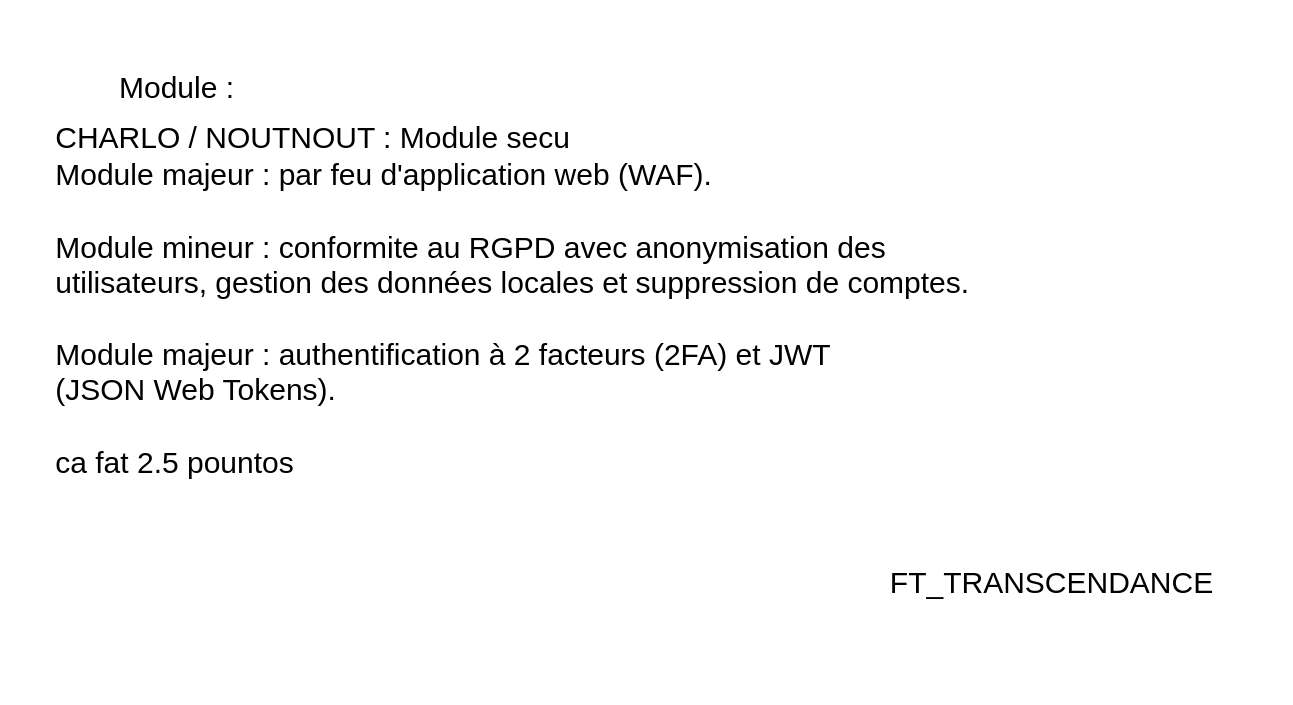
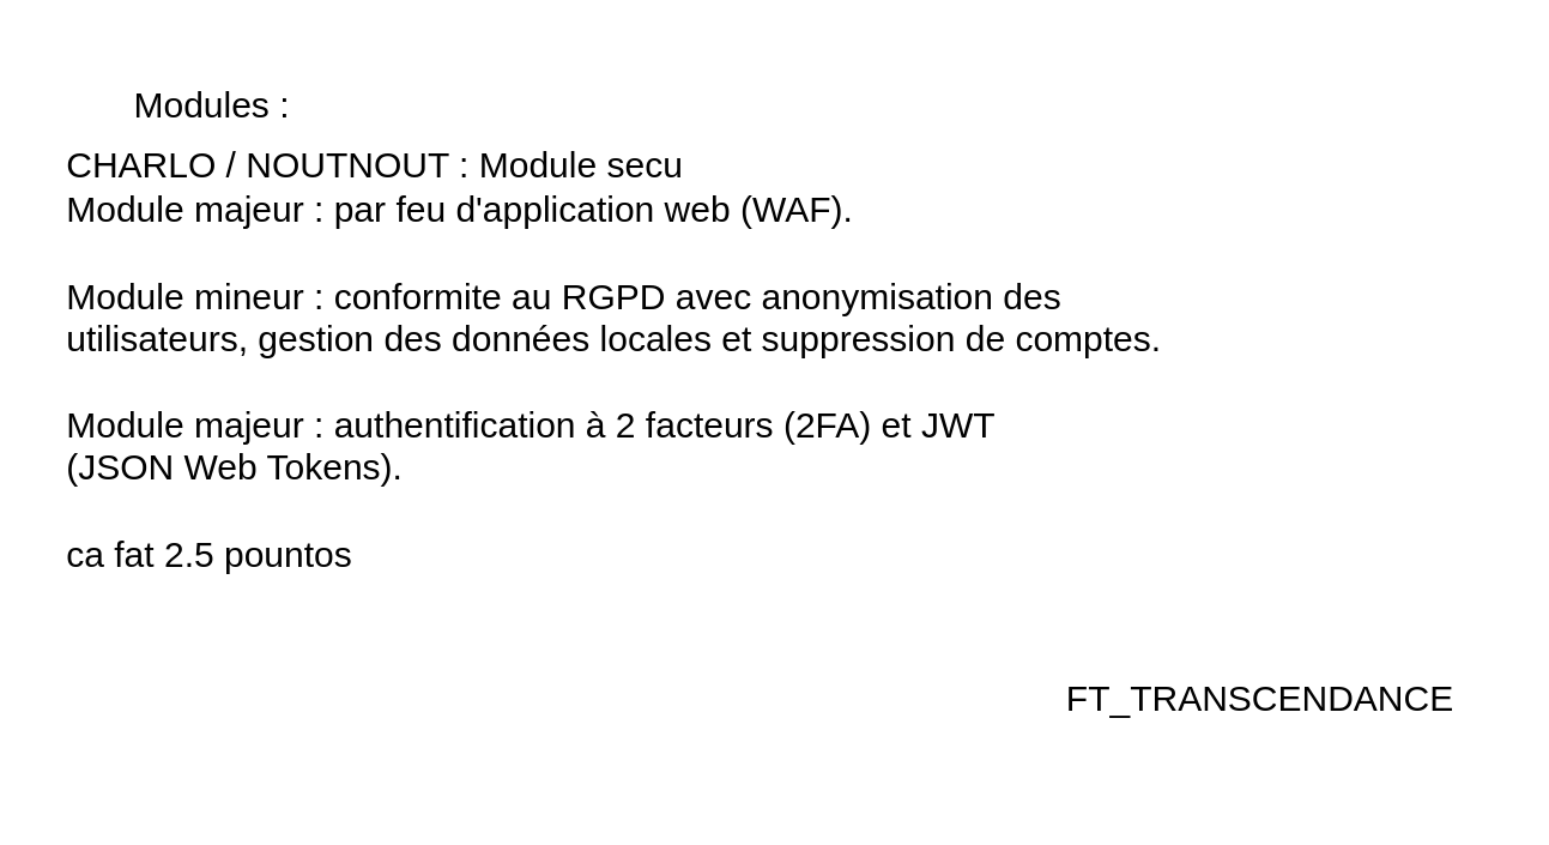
- <mxCell id="2" value="&lt;div&gt;Module :&lt;/div&gt;" style="text;html=1;align=center;verticalAlign=middle;resizable=0;points=[];autosize=1;strokeColor=none;fillColor=none;" vertex="1" parent="1"><mxGeometry x="30" y="20" width="80" height="30" as="geometry" /></mxCell>
+ <mxCell id="2" value="&lt;div&gt;Modules :&lt;/div&gt;" style="text;html=1;align=center;verticalAlign=middle;resizable=0;points=[];autosize=1;strokeColor=none;fillColor=none;" vertex="1" parent="1"><mxGeometry x="30" y="20" width="80" height="30" as="geometry" /></mxCell>
